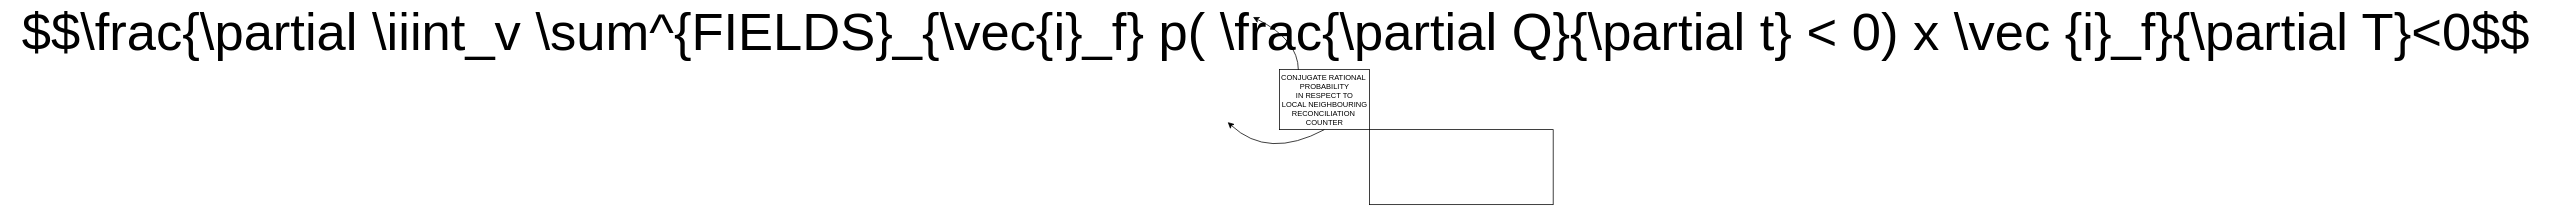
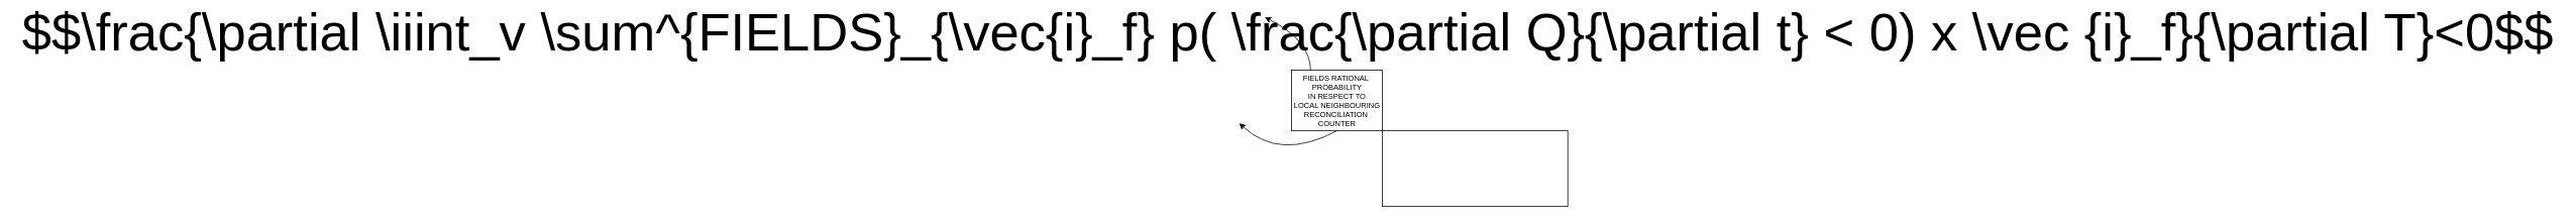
- <mxCell id="3" value="CONJUGATE RATIONAL&amp;nbsp;&lt;br&gt;PROBABILITY&lt;br&gt;IN RESPECT TO&lt;br&gt;LOCAL NEIGHBOURING&lt;br&gt;RECONCILIATION&amp;nbsp;&lt;br&gt;COUNTER" style="text;html=1;align=center;verticalAlign=middle;resizable=0;points=[];autosize=1;strokeColor=none;fillColor=none;fontSize=10;" parent="1" vertex="1"><mxGeometry x="1700" y="90" width="130" height="80" as="geometry" /></mxCell>
+ <mxCell id="3" value="FIELDS RATIONAL&amp;nbsp;&lt;br&gt;PROBABILITY&lt;br&gt;IN RESPECT TO&lt;br&gt;LOCAL NEIGHBOURING&lt;br&gt;RECONCILIATION&amp;nbsp;&lt;br&gt;COUNTER" style="text;html=1;align=center;verticalAlign=middle;resizable=0;points=[];autosize=1;strokeColor=none;fillColor=none;fontSize=10;" parent="1" vertex="1"><mxGeometry x="1700" y="90" width="130" height="80" as="geometry" /></mxCell>
